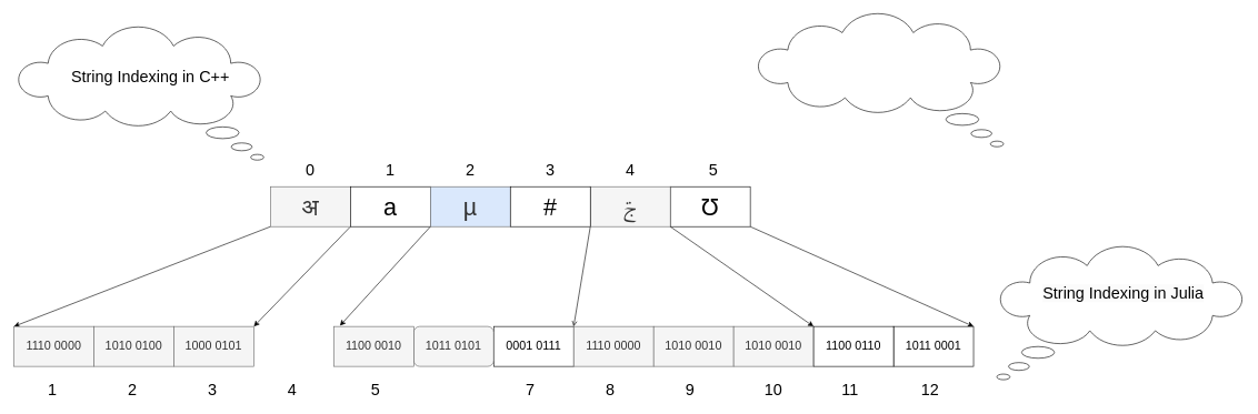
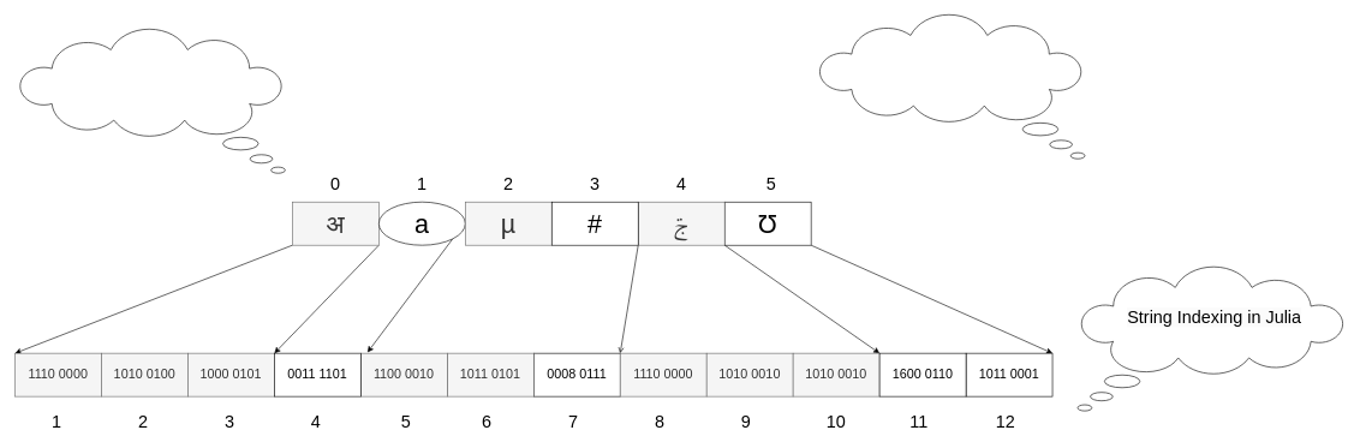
- <mxCell id="34" value="String Indexing in C++" style="text;html=1;strokeColor=none;fillColor=none;align=center;verticalAlign=middle;whiteSpace=wrap;rounded=0;fontSize=24;" parent="1" vertex="1"><mxGeometry x="85" y="100" width="280" height="30" as="geometry" /></mxCell>
- <mxCell id="11" value="a" style="rounded=0;whiteSpace=wrap;html=1;fontSize=36;verticalAlign=middle;textDirection=rtl;labelBorderColor=none;" parent="1" vertex="1"><mxGeometry x="525" y="280" width="120" height="60" as="geometry" /></mxCell>
+ <mxCell id="11" value="a" style="ellipse;whiteSpace=wrap;html=1;fontSize=36;verticalAlign=middle;textDirection=rtl;labelBorderColor=none;" parent="1" vertex="1"><mxGeometry x="525" y="280" width="120" height="60" as="geometry" /></mxCell>
- <mxCell id="12" value="µ" style="rounded=0;whiteSpace=wrap;html=1;fontSize=36;verticalAlign=middle;textDirection=rtl;labelBorderColor=none;fillColor=#dae8fc;fontColor=#333333;strokeColor=#666666;" parent="1" vertex="1"><mxGeometry x="645" y="280" width="120" height="60" as="geometry" /></mxCell>
+ <mxCell id="12" value="µ" style="rounded=0;whiteSpace=wrap;html=1;fontSize=36;verticalAlign=middle;textDirection=rtl;labelBorderColor=none;fillColor=#f5f5f5;fontColor=#333333;strokeColor=#666666;" parent="1" vertex="1"><mxGeometry x="645" y="280" width="120" height="60" as="geometry" /></mxCell>
+ <mxCell id="20" value="0011 1101" style="rounded=0;whiteSpace=wrap;html=1;fontSize=18;" parent="1" vertex="1"><mxGeometry x="380" y="490" width="120" height="60" as="geometry" /></mxCell>
- <mxCell id="16" value="1011 0101" style="whiteSpace=wrap;html=1;fontSize=18;fillColor=#f5f5f5;fontColor=#333333;strokeColor=#666666;rounded=1;" parent="1" vertex="1"><mxGeometry x="620" y="490" width="120" height="60" as="geometry" /></mxCell>
+ <mxCell id="16" value="1011 0101" style="rounded=0;whiteSpace=wrap;html=1;fontSize=18;fillColor=#f5f5f5;fontColor=#333333;strokeColor=#666666;" parent="1" vertex="1"><mxGeometry x="620" y="490" width="120" height="60" as="geometry" /></mxCell>
- <mxCell id="15" value="0001 0111" style="rounded=0;whiteSpace=wrap;html=1;fontSize=18;" parent="1" vertex="1"><mxGeometry x="740" y="490" width="120" height="60" as="geometry" /></mxCell>
+ <mxCell id="15" value="0008 0111" style="rounded=0;whiteSpace=wrap;html=1;fontSize=18;" parent="1" vertex="1"><mxGeometry x="740" y="490" width="120" height="60" as="geometry" /></mxCell>
- <mxCell id="25" value="1100 0110" style="rounded=0;whiteSpace=wrap;html=1;fontSize=18;" parent="1" vertex="1"><mxGeometry x="1220" y="490" width="120" height="60" as="geometry" /></mxCell>
+ <mxCell id="25" value="1600 0110" style="rounded=0;whiteSpace=wrap;html=1;fontSize=18;" parent="1" vertex="1"><mxGeometry x="1220" y="490" width="120" height="60" as="geometry" /></mxCell>
+ <mxCell id="42" value="6" style="text;html=1;strokeColor=none;fillColor=none;align=center;verticalAlign=middle;whiteSpace=wrap;rounded=0;fontSize=24;" parent="1" vertex="1"><mxGeometry x="645" y="570" width="60" height="30" as="geometry" /></mxCell>
